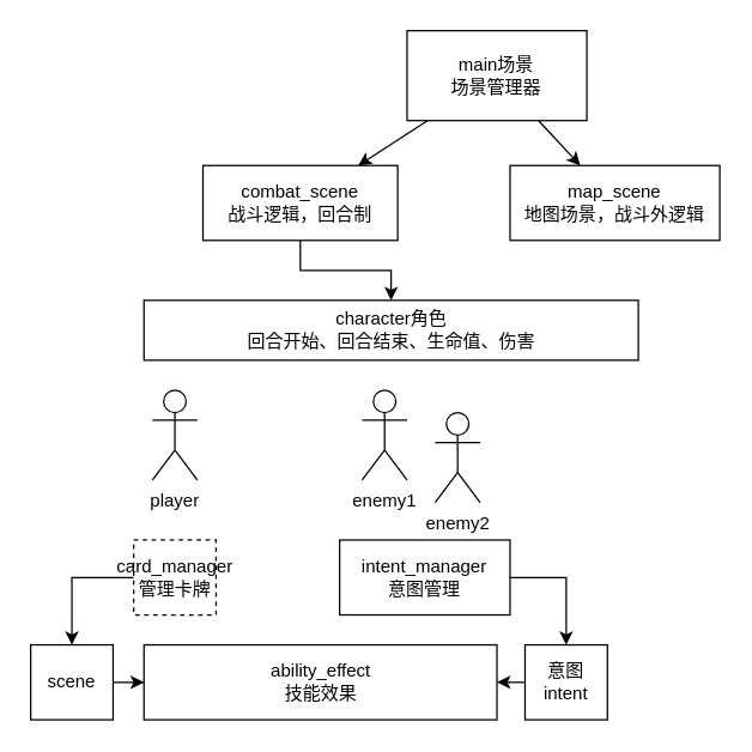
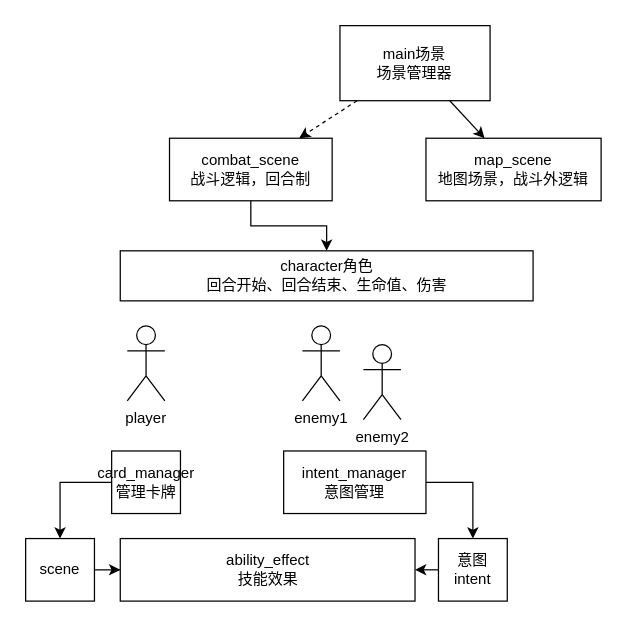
- <mxCell id="2" style="rounded=0;orthogonalLoop=1;jettySize=auto;html=1;" edge="1" parent="1" source="4" target="6"><mxGeometry relative="1" as="geometry" /></mxCell>
+ <mxCell id="2" style="rounded=0;orthogonalLoop=1;jettySize=auto;html=1;dashed=1;" edge="1" parent="1" source="4" target="6"><mxGeometry relative="1" as="geometry" /></mxCell>
- <mxCell id="18" value="card_manager&lt;br&gt;管理卡牌" style="rounded=0;whiteSpace=wrap;html=1;dashed=1;" vertex="1" parent="1"><mxGeometry x="88.75" y="360" width="55" height="50" as="geometry" /></mxCell>
+ <mxCell id="18" value="card_manager&lt;br&gt;管理卡牌" style="rounded=0;whiteSpace=wrap;html=1;" vertex="1" parent="1"><mxGeometry x="88.75" y="360" width="55" height="50" as="geometry" /></mxCell>
